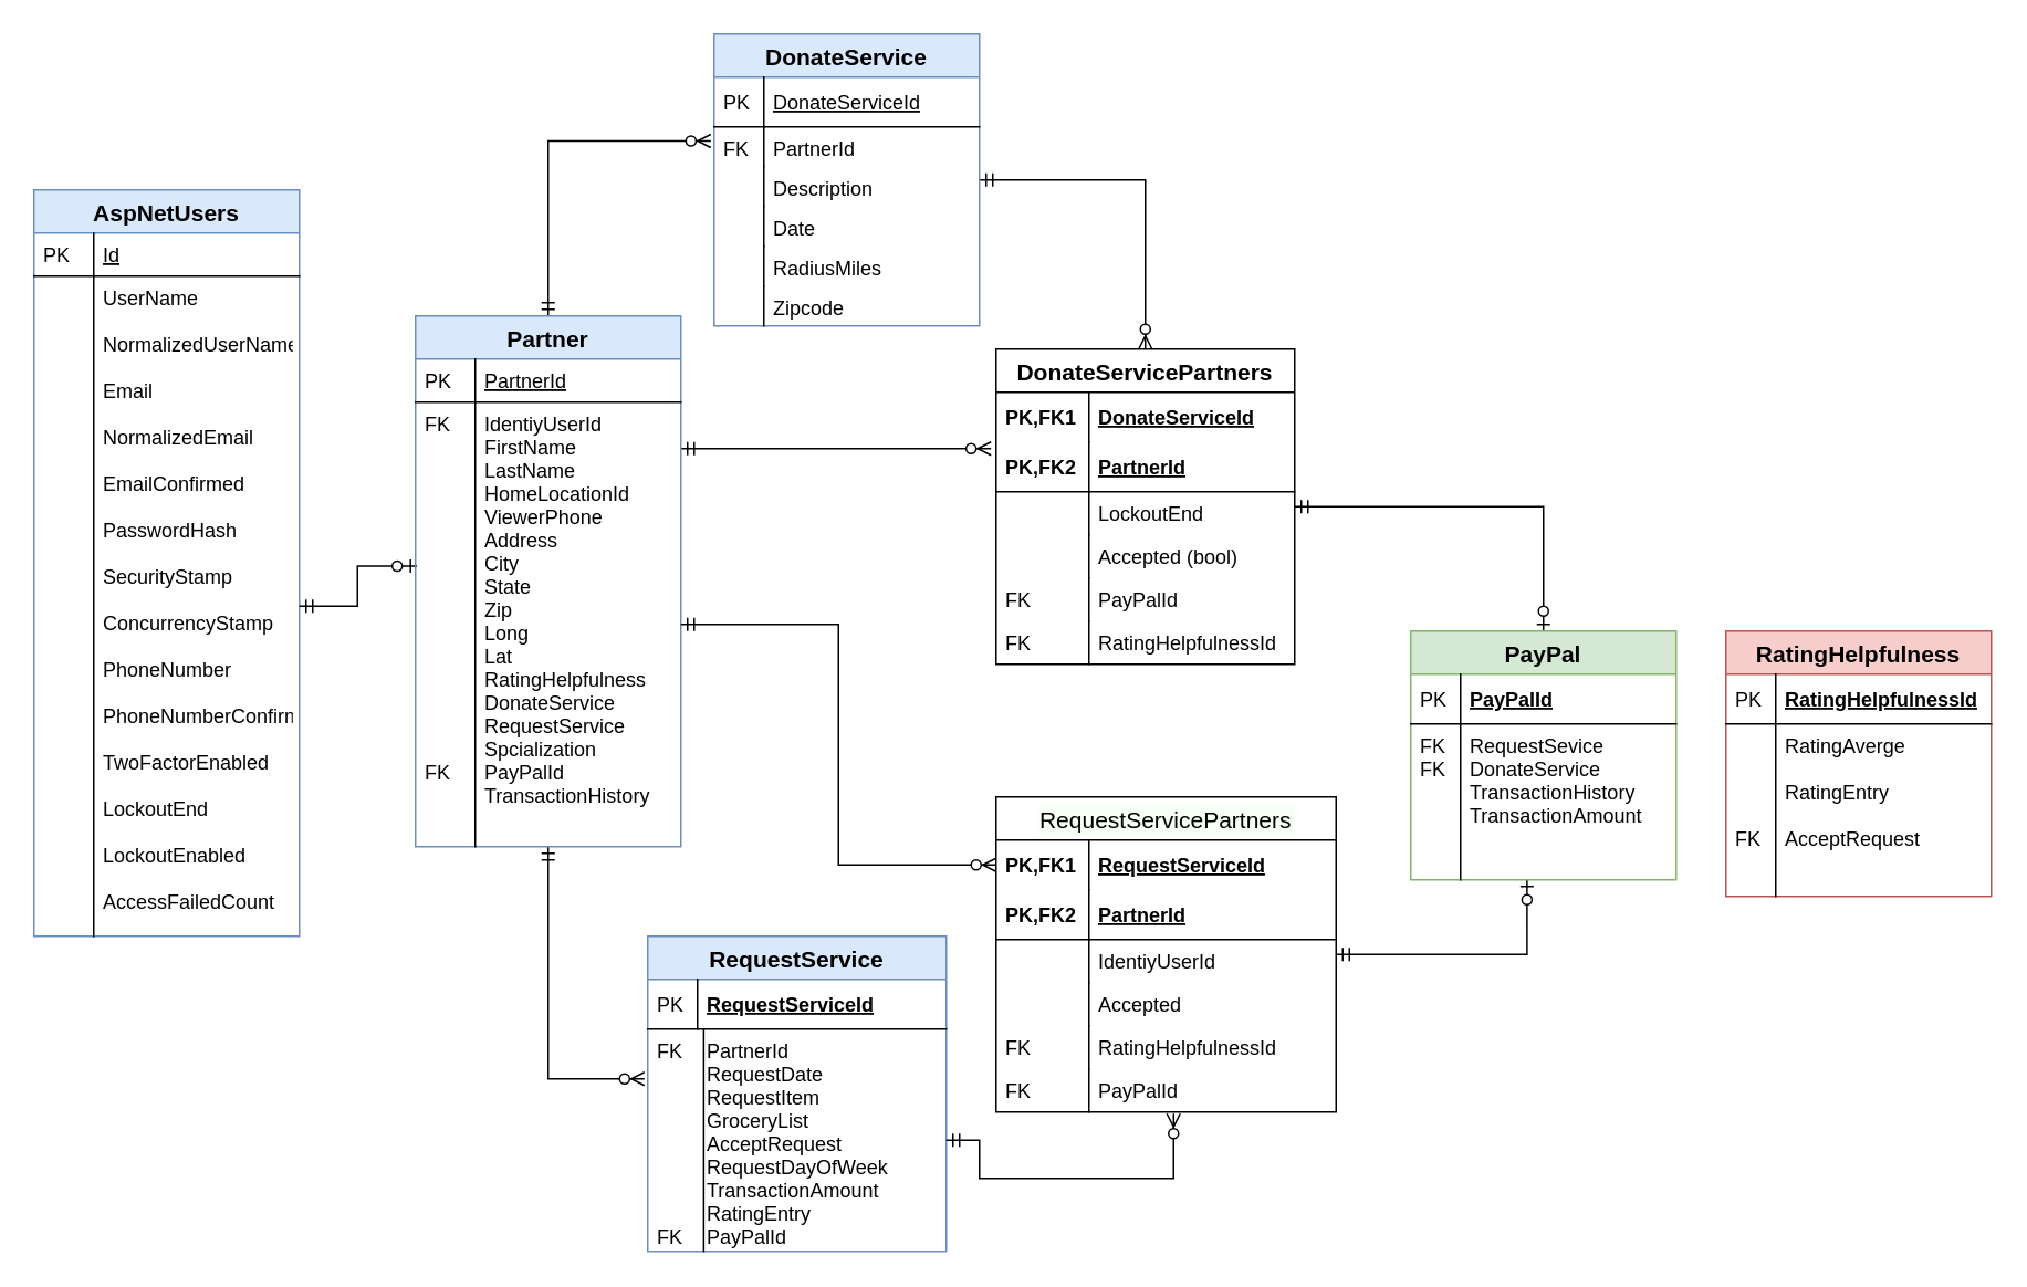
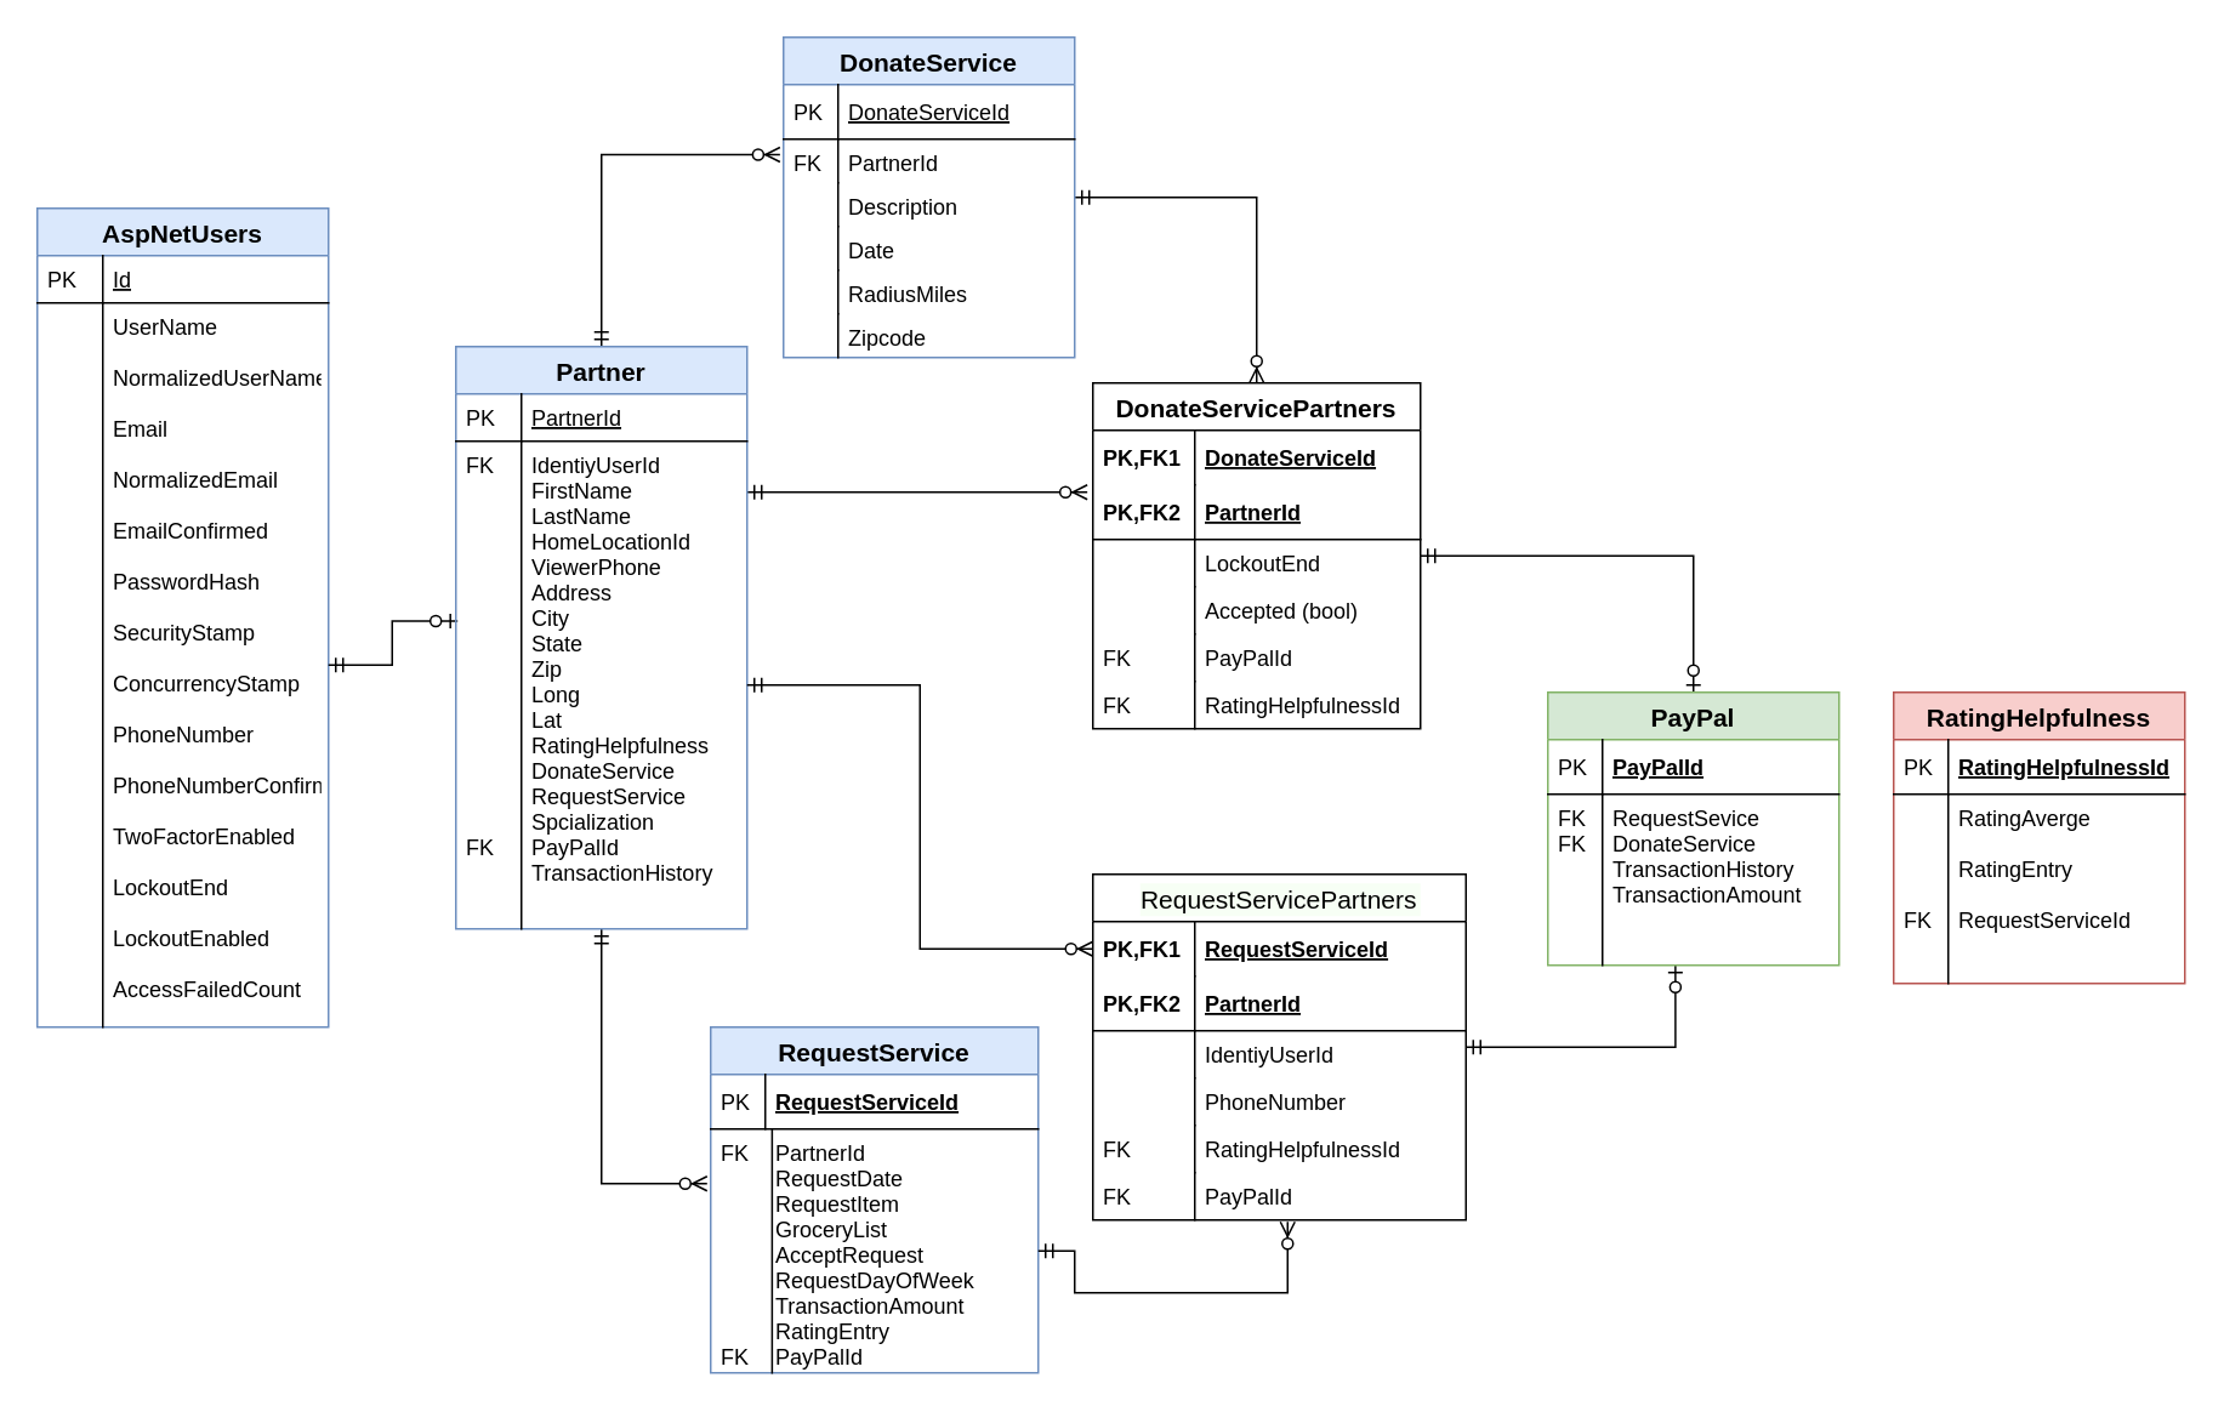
- <mxCell id="58" value="RatingAverge&#10;&#10;RatingEntry&#10;&#10;AcceptRequest" style="shape=partialRectangle;top=0;left=0;right=0;bottom=0;align=left;verticalAlign=top;fillColor=none;spacingLeft=34;spacingRight=4;overflow=hidden;rotatable=0;points=[[0,0.5],[1,0.5]];portConstraint=eastwest;dropTarget=0;fontSize=12;" parent="55" vertex="1"><mxGeometry y="56" width="160" height="104" as="geometry" /></mxCell>
+ <mxCell id="58" value="RatingAverge&#10;&#10;RatingEntry&#10;&#10;RequestServiceId" style="shape=partialRectangle;top=0;left=0;right=0;bottom=0;align=left;verticalAlign=top;fillColor=none;spacingLeft=34;spacingRight=4;overflow=hidden;rotatable=0;points=[[0,0.5],[1,0.5]];portConstraint=eastwest;dropTarget=0;fontSize=12;" parent="55" vertex="1"><mxGeometry y="56" width="160" height="104" as="geometry" /></mxCell>
- <mxCell id="67" value="Accepted" style="shape=partialRectangle;top=0;left=0;right=0;bottom=0;align=left;verticalAlign=top;fillColor=none;spacingLeft=60;spacingRight=4;overflow=hidden;rotatable=0;points=[[0,0.5],[1,0.5]];portConstraint=eastwest;dropTarget=0;fontSize=12;" parent="60" vertex="1"><mxGeometry y="112" width="205" height="26" as="geometry" /></mxCell>
+ <mxCell id="67" value="PhoneNumber" style="shape=partialRectangle;top=0;left=0;right=0;bottom=0;align=left;verticalAlign=top;fillColor=none;spacingLeft=60;spacingRight=4;overflow=hidden;rotatable=0;points=[[0,0.5],[1,0.5]];portConstraint=eastwest;dropTarget=0;fontSize=12;" parent="60" vertex="1"><mxGeometry y="112" width="205" height="26" as="geometry" /></mxCell>
